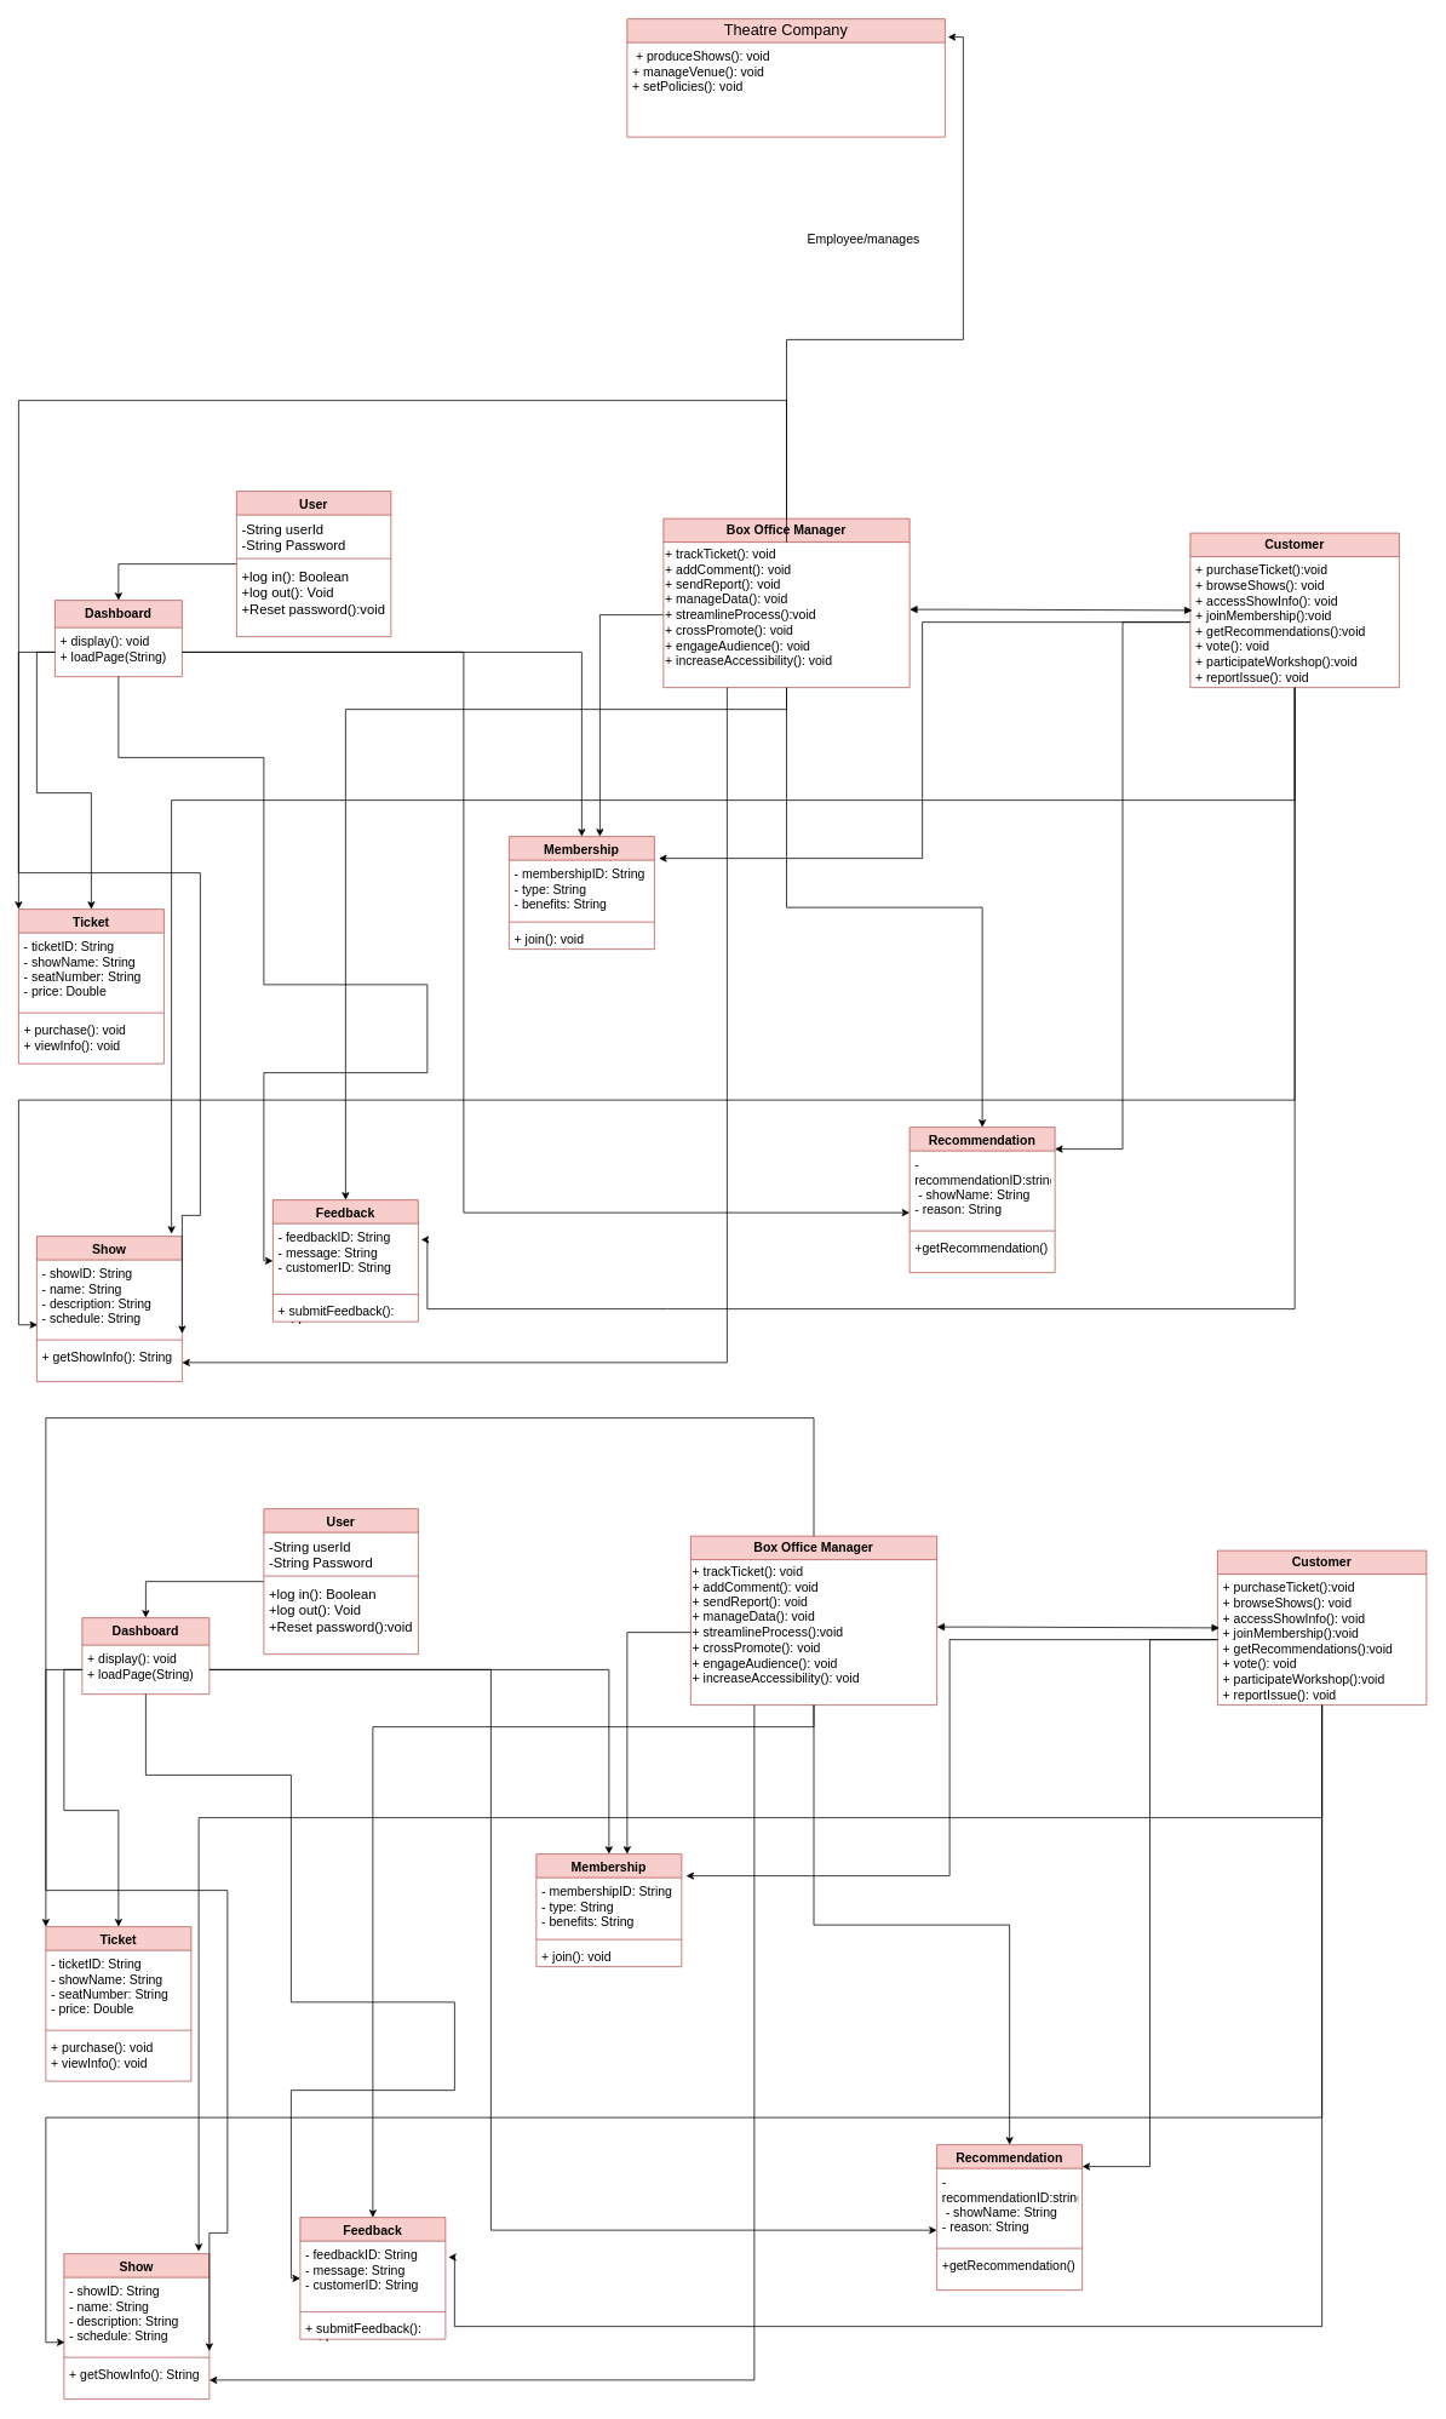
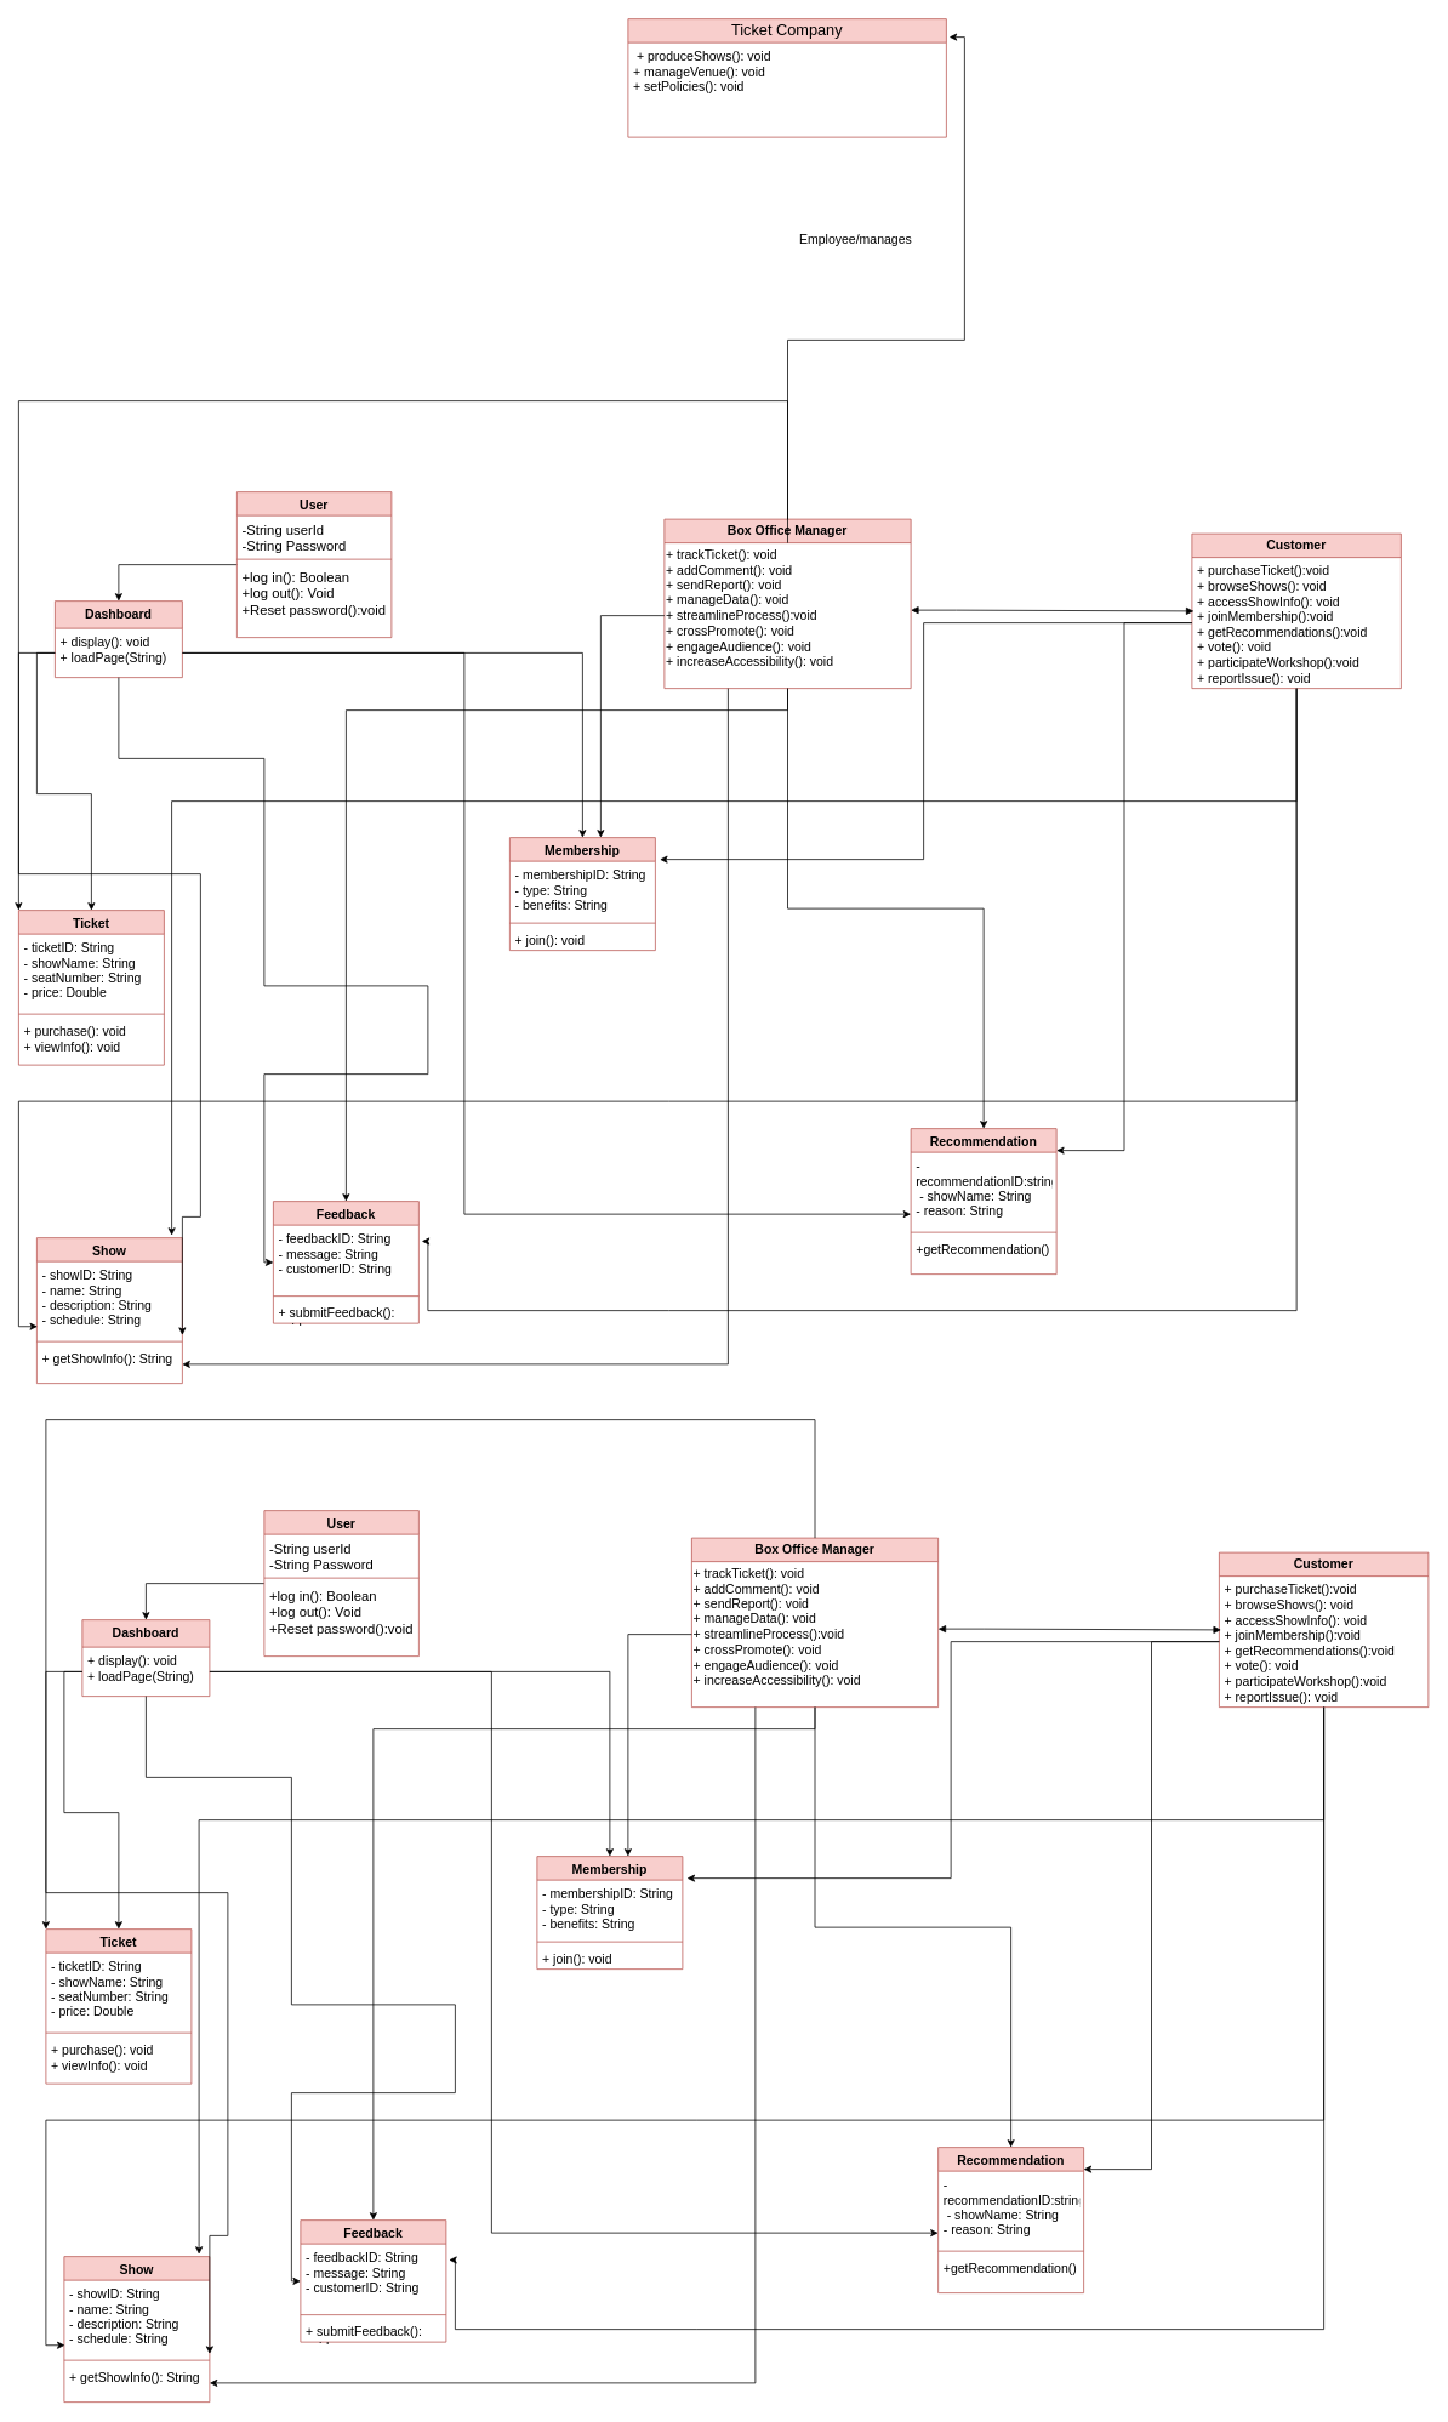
- <mxCell id="49" value="Theatre Company" style="swimlane;fontStyle=0;childLayout=stackLayout;horizontal=1;startSize=26;fillColor=#f8cecc;horizontalStack=0;resizeParent=1;resizeParentMax=0;resizeLast=0;collapsible=1;marginBottom=0;whiteSpace=wrap;html=1;fontSize=17;strokeColor=#b85450;" parent="1" vertex="1"><mxGeometry x="690" y="20" width="350" height="130" as="geometry" /></mxCell>
+ <mxCell id="49" value="Ticket Company" style="swimlane;fontStyle=0;childLayout=stackLayout;horizontal=1;startSize=26;fillColor=#f8cecc;horizontalStack=0;resizeParent=1;resizeParentMax=0;resizeLast=0;collapsible=1;marginBottom=0;whiteSpace=wrap;html=1;fontSize=17;strokeColor=#b85450;" parent="1" vertex="1"><mxGeometry x="690" y="20" width="350" height="130" as="geometry" /></mxCell>
- <mxCell id="52" value="Employee/manages" style="text;html=1;align=center;verticalAlign=middle;resizable=0;points=[];autosize=1;strokeColor=none;fillColor=none;fontSize=14;" parent="1" vertex="1"><mxGeometry x="875" y="248" width="150" height="30" as="geometry" /></mxCell>
+ <mxCell id="52" value="Employee/manages" style="text;html=1;align=center;verticalAlign=middle;resizable=0;points=[];autosize=1;strokeColor=none;fillColor=none;fontSize=14;" parent="1" vertex="1"><mxGeometry x="865" y="248" width="150" height="30" as="geometry" /></mxCell>
